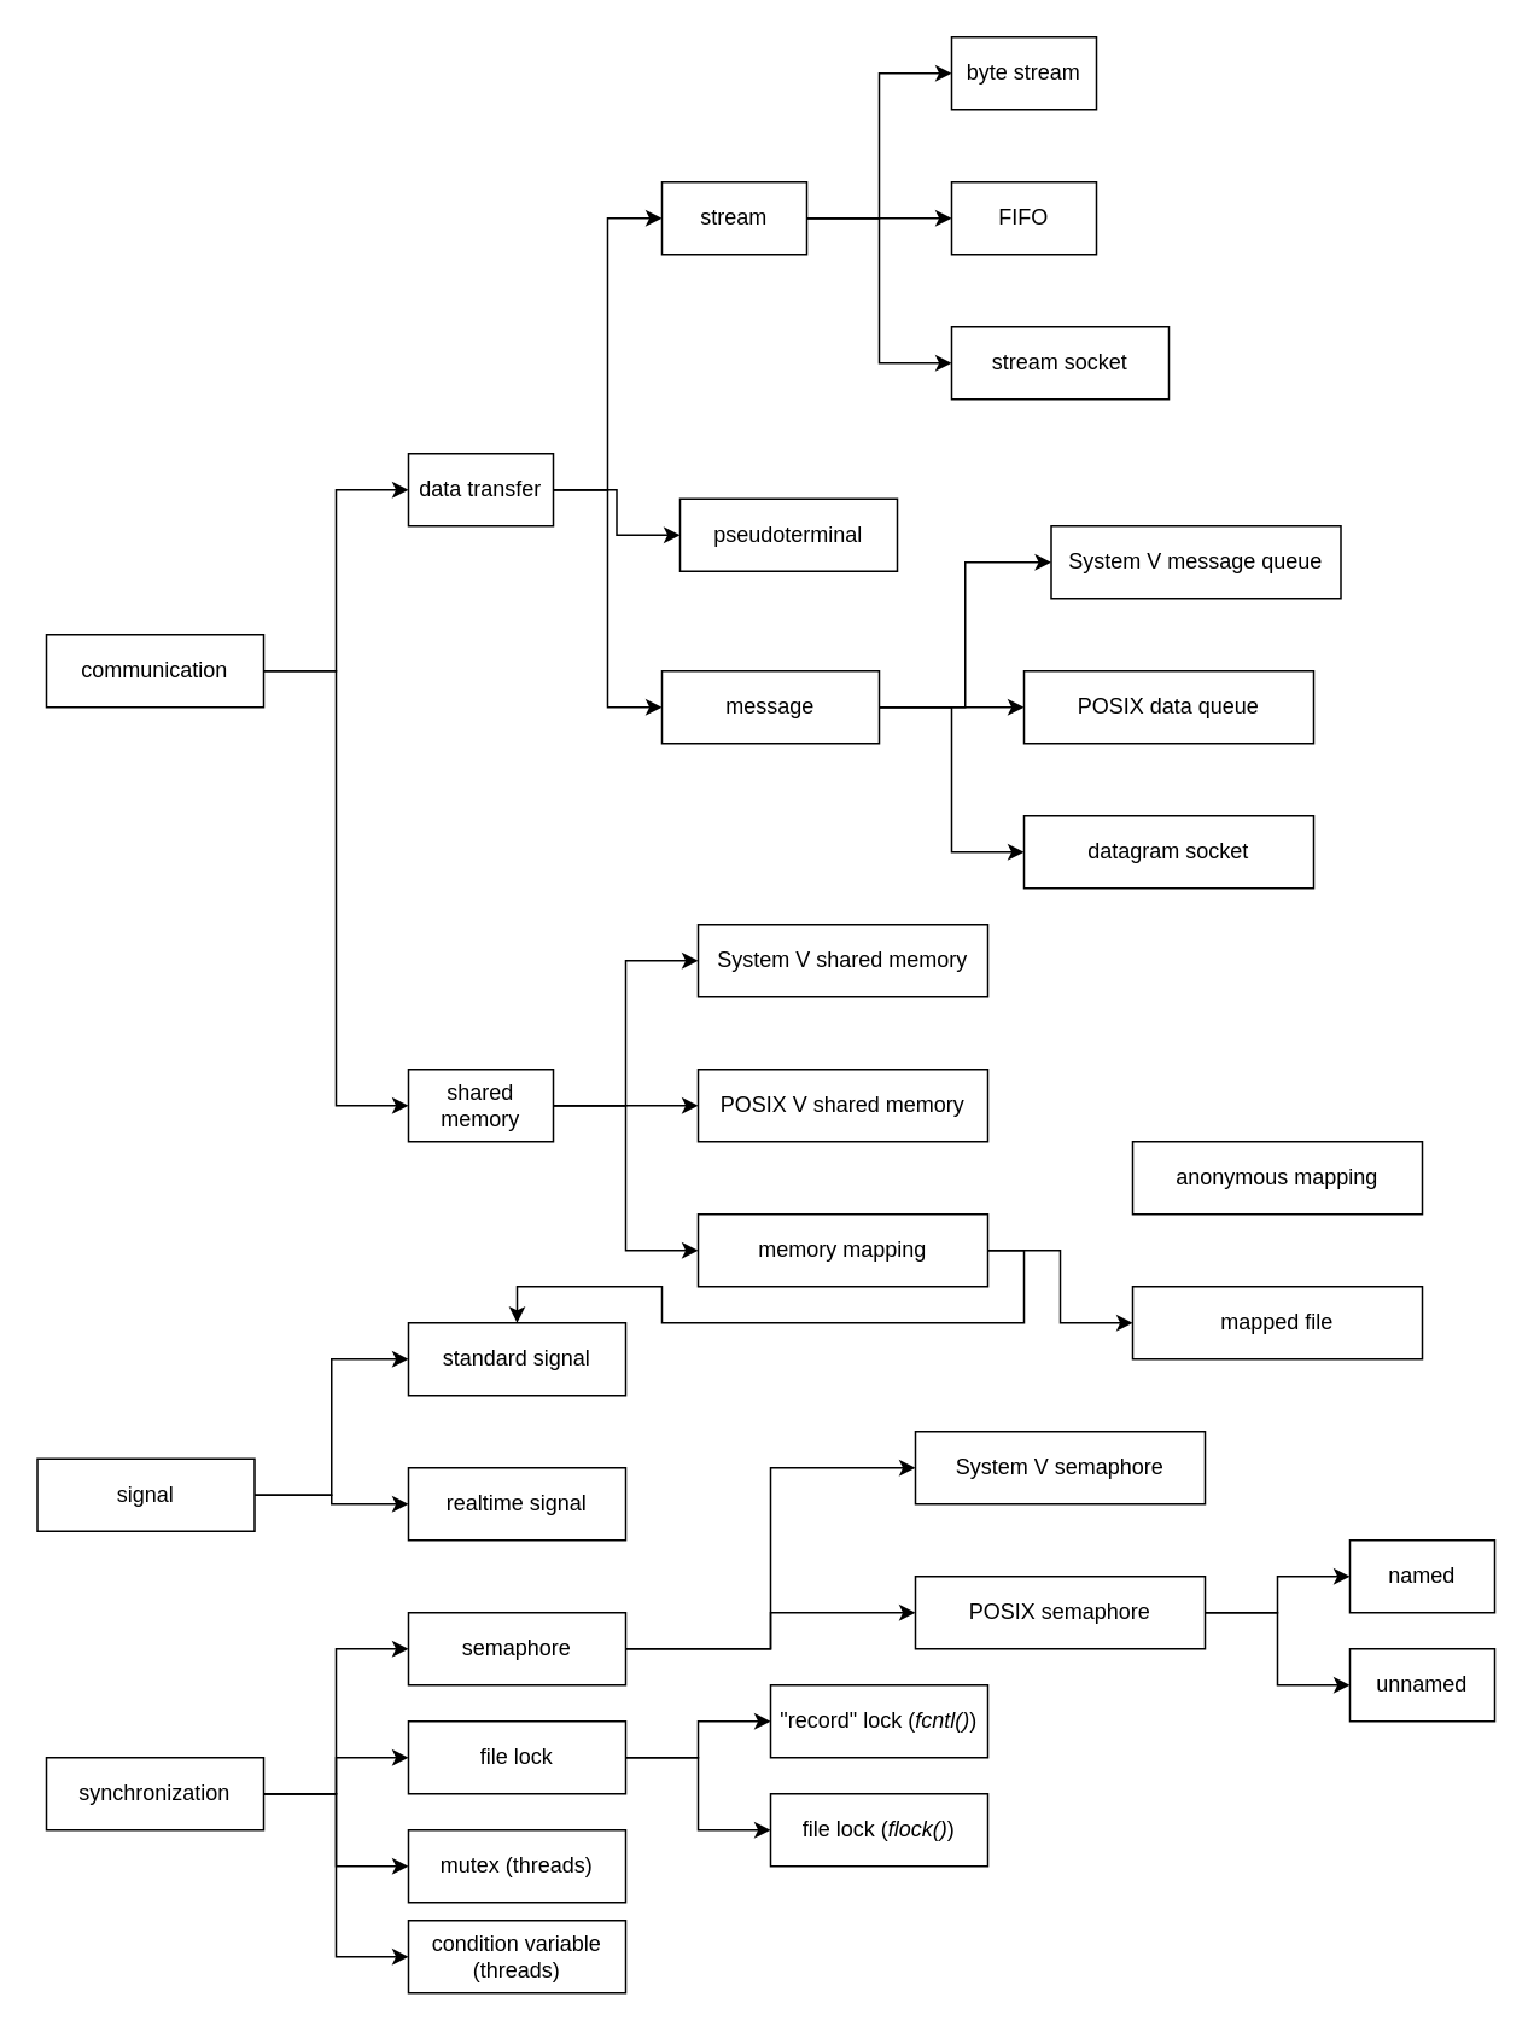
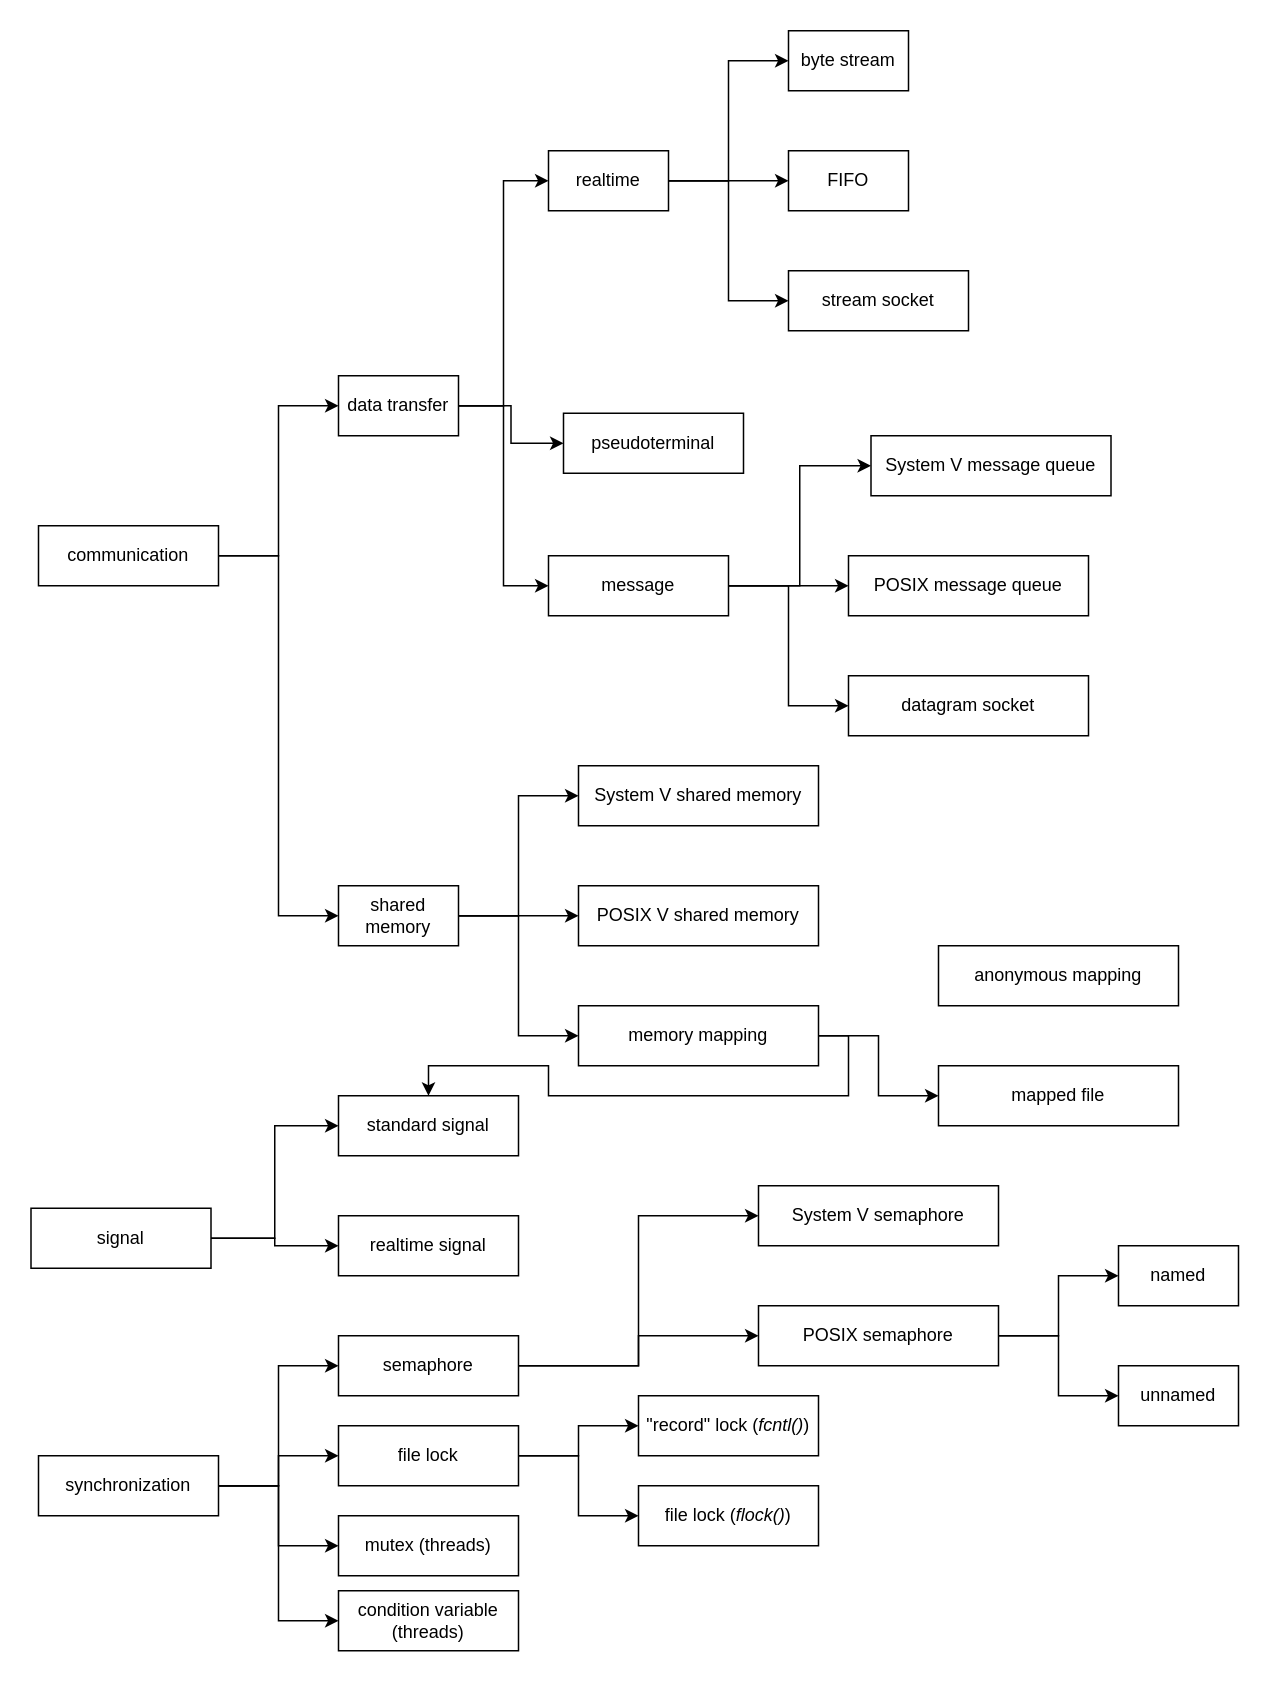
- <mxCell id="9" value="stream" style="rounded=0;whiteSpace=wrap;html=1;" vertex="1" parent="1"><mxGeometry x="365" y="100" width="80" height="40" as="geometry" /></mxCell>
+ <mxCell id="9" value="realtime" style="rounded=0;whiteSpace=wrap;html=1;" vertex="1" parent="1"><mxGeometry x="365" y="100" width="80" height="40" as="geometry" /></mxCell>
- <mxCell id="19" value="POSIX data queue" style="rounded=0;whiteSpace=wrap;html=1;" vertex="1" parent="1"><mxGeometry x="565" y="370" width="160" height="40" as="geometry" /></mxCell>
+ <mxCell id="19" value="POSIX message queue" style="rounded=0;whiteSpace=wrap;html=1;" vertex="1" parent="1"><mxGeometry x="565" y="370" width="160" height="40" as="geometry" /></mxCell>
- <mxCell id="52" value="named" style="rounded=0;whiteSpace=wrap;html=1;" vertex="1" parent="1"><mxGeometry x="745" y="850" width="80" height="40" as="geometry" /></mxCell>
+ <mxCell id="52" value="named" style="rounded=0;whiteSpace=wrap;html=1;" vertex="1" parent="1"><mxGeometry x="745" y="830" width="80" height="40" as="geometry" /></mxCell>
